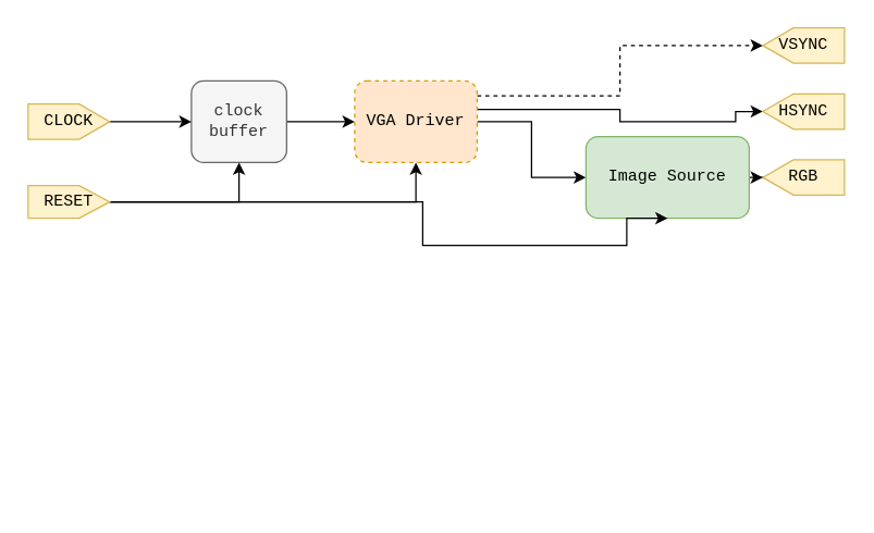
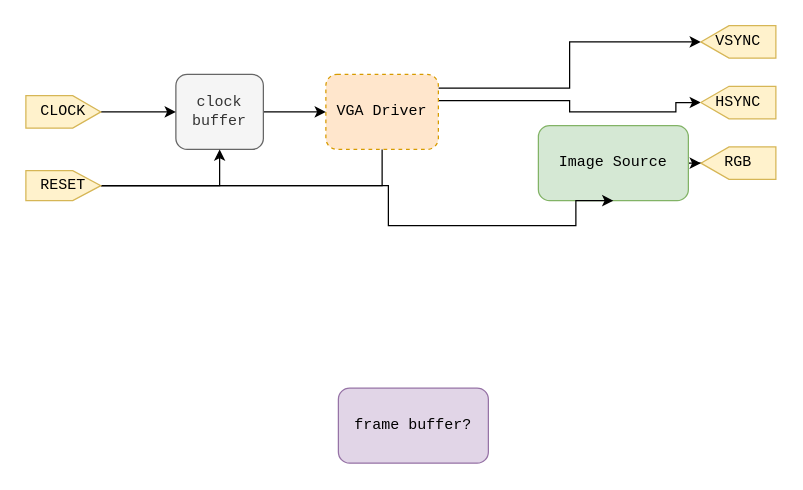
- <mxCell id="3" style="edgeStyle=orthogonalEdgeStyle;rounded=0;orthogonalLoop=1;jettySize=auto;html=1;entryX=0.5;entryY=1;entryDx=0;entryDy=0;fontFamily=Courier New;dashed=1;" edge="1" parent="1" source="5" target="13"><mxGeometry relative="1" as="geometry"><Array as="points"><mxPoint x="455" y="70" /><mxPoint x="455" y="33" /></Array></mxGeometry></mxCell>
+ <mxCell id="3" style="edgeStyle=orthogonalEdgeStyle;rounded=0;orthogonalLoop=1;jettySize=auto;html=1;entryX=0.5;entryY=1;entryDx=0;entryDy=0;fontFamily=Courier New;" edge="1" parent="1" source="5" target="13"><mxGeometry relative="1" as="geometry"><Array as="points"><mxPoint x="455" y="70" /><mxPoint x="455" y="33" /></Array></mxGeometry></mxCell>
- <mxCell id="2" style="edgeStyle=orthogonalEdgeStyle;rounded=0;orthogonalLoop=1;jettySize=auto;html=1;entryX=0;entryY=0.5;entryDx=0;entryDy=0;fontFamily=Courier New;" edge="1" parent="1" source="5" target="7"><mxGeometry relative="1" as="geometry" /></mxCell>
- <mxCell id="15" style="edgeStyle=orthogonalEdgeStyle;rounded=0;orthogonalLoop=1;jettySize=auto;html=1;fontFamily=Courier New;" edge="1" parent="1" source="18" target="5"><mxGeometry relative="1" as="geometry" /></mxCell>
+ <mxCell id="15" style="edgeStyle=orthogonalEdgeStyle;rounded=0;orthogonalLoop=1;jettySize=auto;html=1;fontFamily=Courier New;endArrow=none;" edge="1" parent="1" source="18" target="5"><mxGeometry relative="1" as="geometry" /></mxCell>
+ <mxCell id="8" value="frame buffer?" style="rounded=1;whiteSpace=wrap;html=1;fontFamily=Courier New;fillColor=#e1d5e7;strokeColor=#9673a6;" vertex="1" parent="1"><mxGeometry x="270" y="310" width="120" height="60" as="geometry" /></mxCell>
